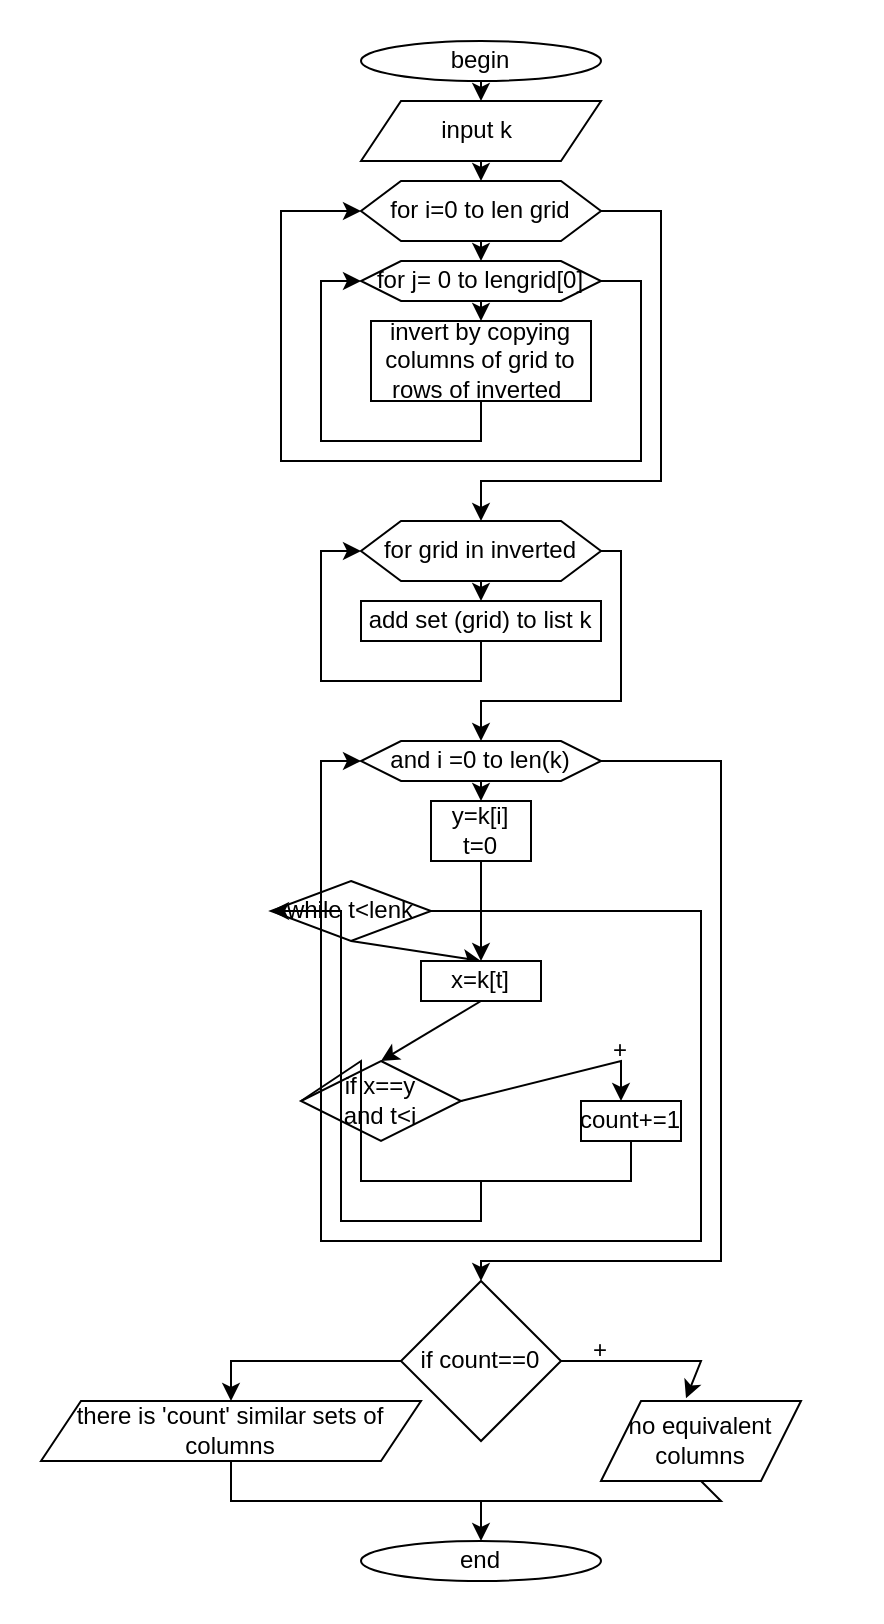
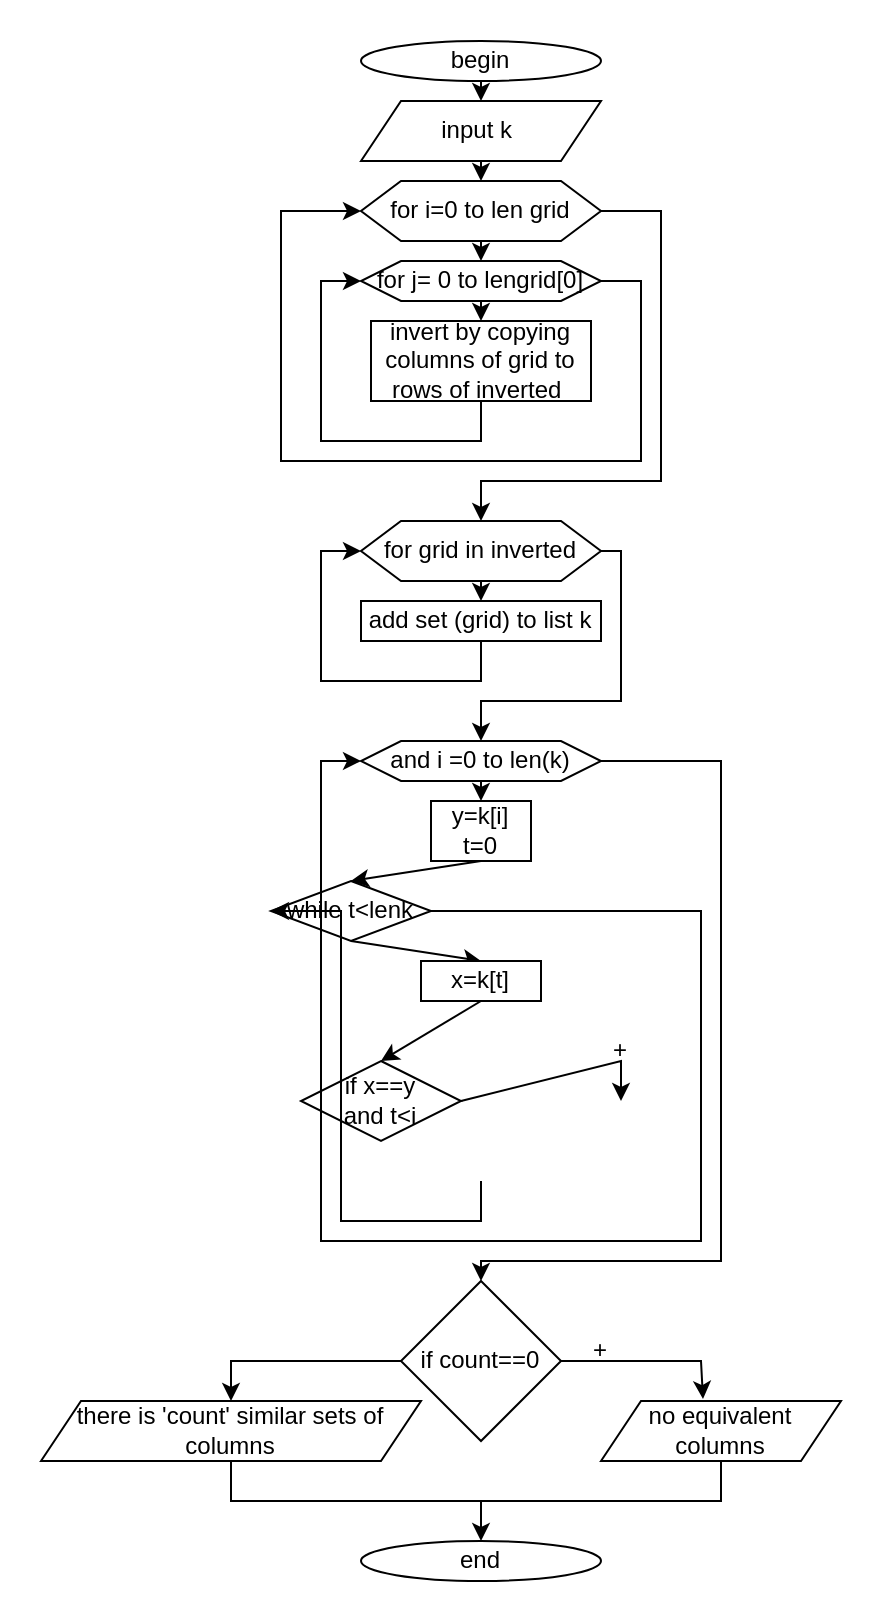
- <mxCell id="22" value="" style="endArrow=classic;html=1;rounded=0;exitX=0.5;exitY=1;exitDx=0;exitDy=0;" edge="1" parent="1" source="20" target="25"><mxGeometry width="50" height="50" relative="1" as="geometry"><mxPoint x="300" y="430" as="sourcePoint" /><mxPoint x="350" y="430" as="targetPoint" /></mxGeometry></mxCell>
+ <mxCell id="22" value="" style="endArrow=classic;html=1;rounded=0;exitX=0.5;exitY=1;exitDx=0;exitDy=0;entryX=0.5;entryY=0;entryDx=0;entryDy=0;" edge="1" parent="1" source="20" target="23"><mxGeometry width="50" height="50" relative="1" as="geometry"><mxPoint x="300" y="430" as="sourcePoint" /><mxPoint x="350" y="430" as="targetPoint" /></mxGeometry></mxCell>
- <mxCell id="30" value="count+=1" style="rounded=0;whiteSpace=wrap;html=1;" vertex="1" parent="1"><mxGeometry x="290" y="550" width="50" height="20" as="geometry" /></mxCell>
- <mxCell id="31" value="" style="endArrow=none;html=1;rounded=0;entryX=0.5;entryY=1;entryDx=0;entryDy=0;exitX=0;exitY=0.5;exitDx=0;exitDy=0;" edge="1" parent="1" source="26" target="30"><mxGeometry width="50" height="50" relative="1" as="geometry"><mxPoint x="270" y="640" as="sourcePoint" /><mxPoint x="320" y="590" as="targetPoint" /><Array as="points"><mxPoint x="180" y="530" /><mxPoint x="180" y="590" /><mxPoint x="315" y="590" /></Array></mxGeometry></mxCell>
- <mxCell id="37" value="no equivalent columns" style="shape=parallelogram;perimeter=parallelogramPerimeter;whiteSpace=wrap;html=1;fixedSize=1;" vertex="1" parent="1"><mxGeometry x="300" y="700" width="100" height="40" as="geometry" /></mxCell>
+ <mxCell id="37" value="no equivalent columns" style="shape=parallelogram;perimeter=parallelogramPerimeter;whiteSpace=wrap;html=1;fixedSize=1;" vertex="1" parent="1"><mxGeometry x="300" y="700" width="120" height="30" as="geometry" /></mxCell>
